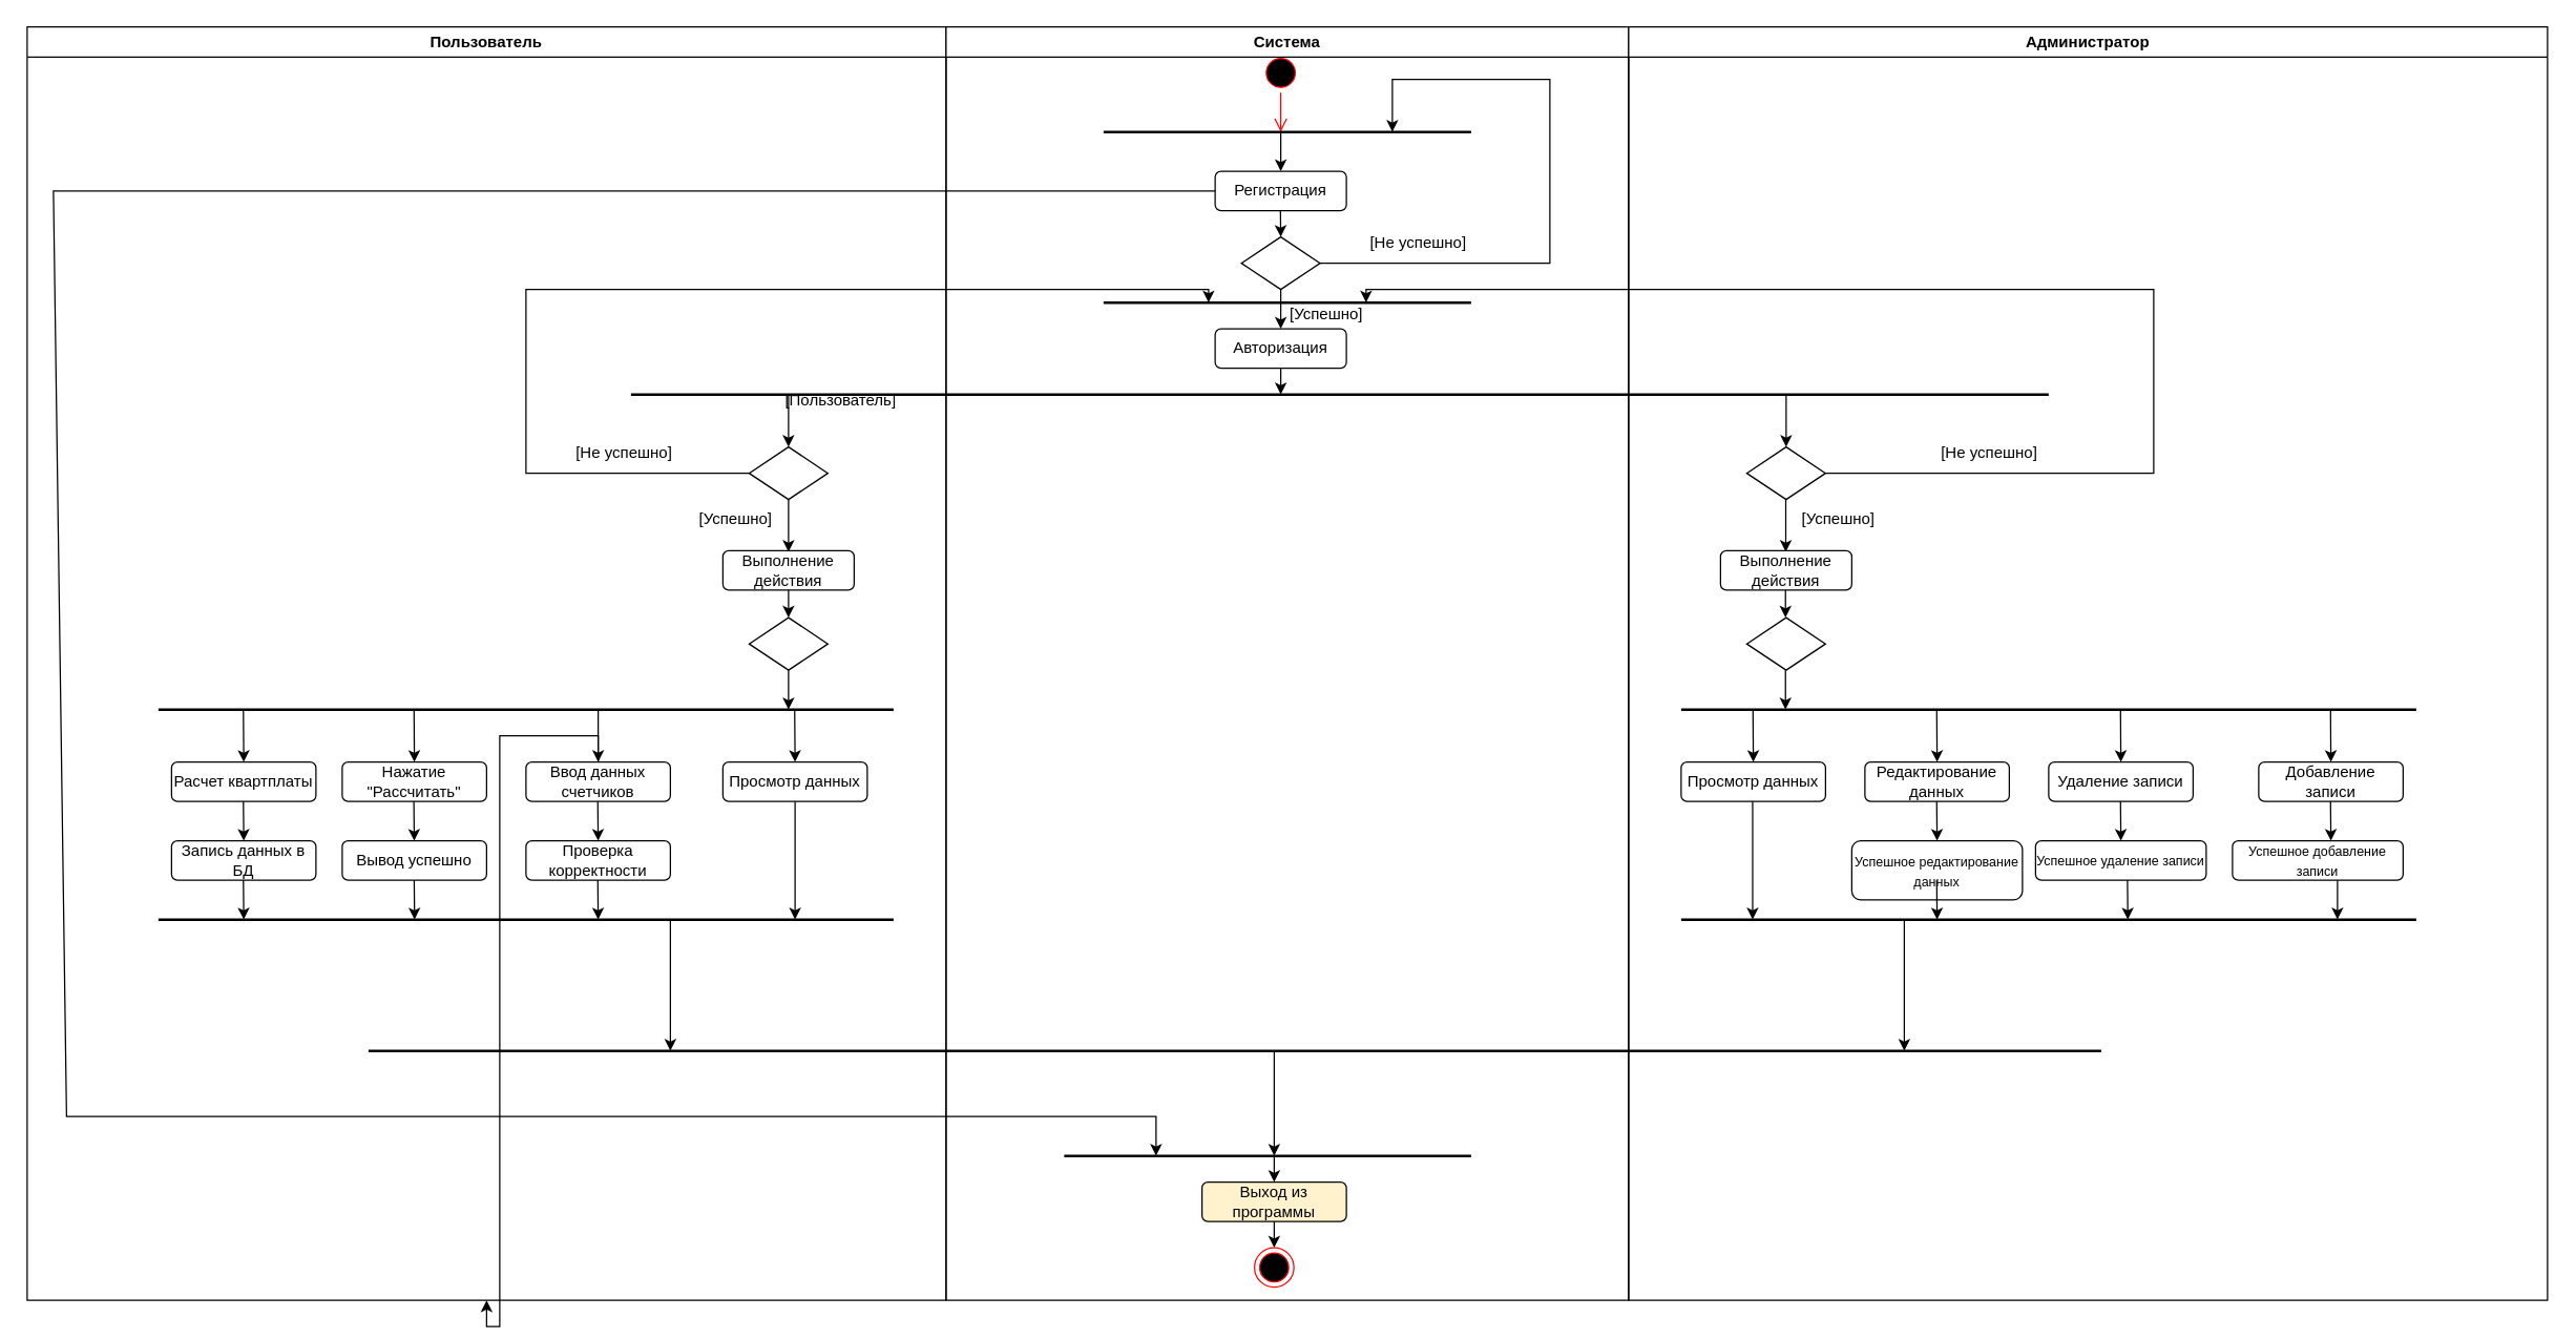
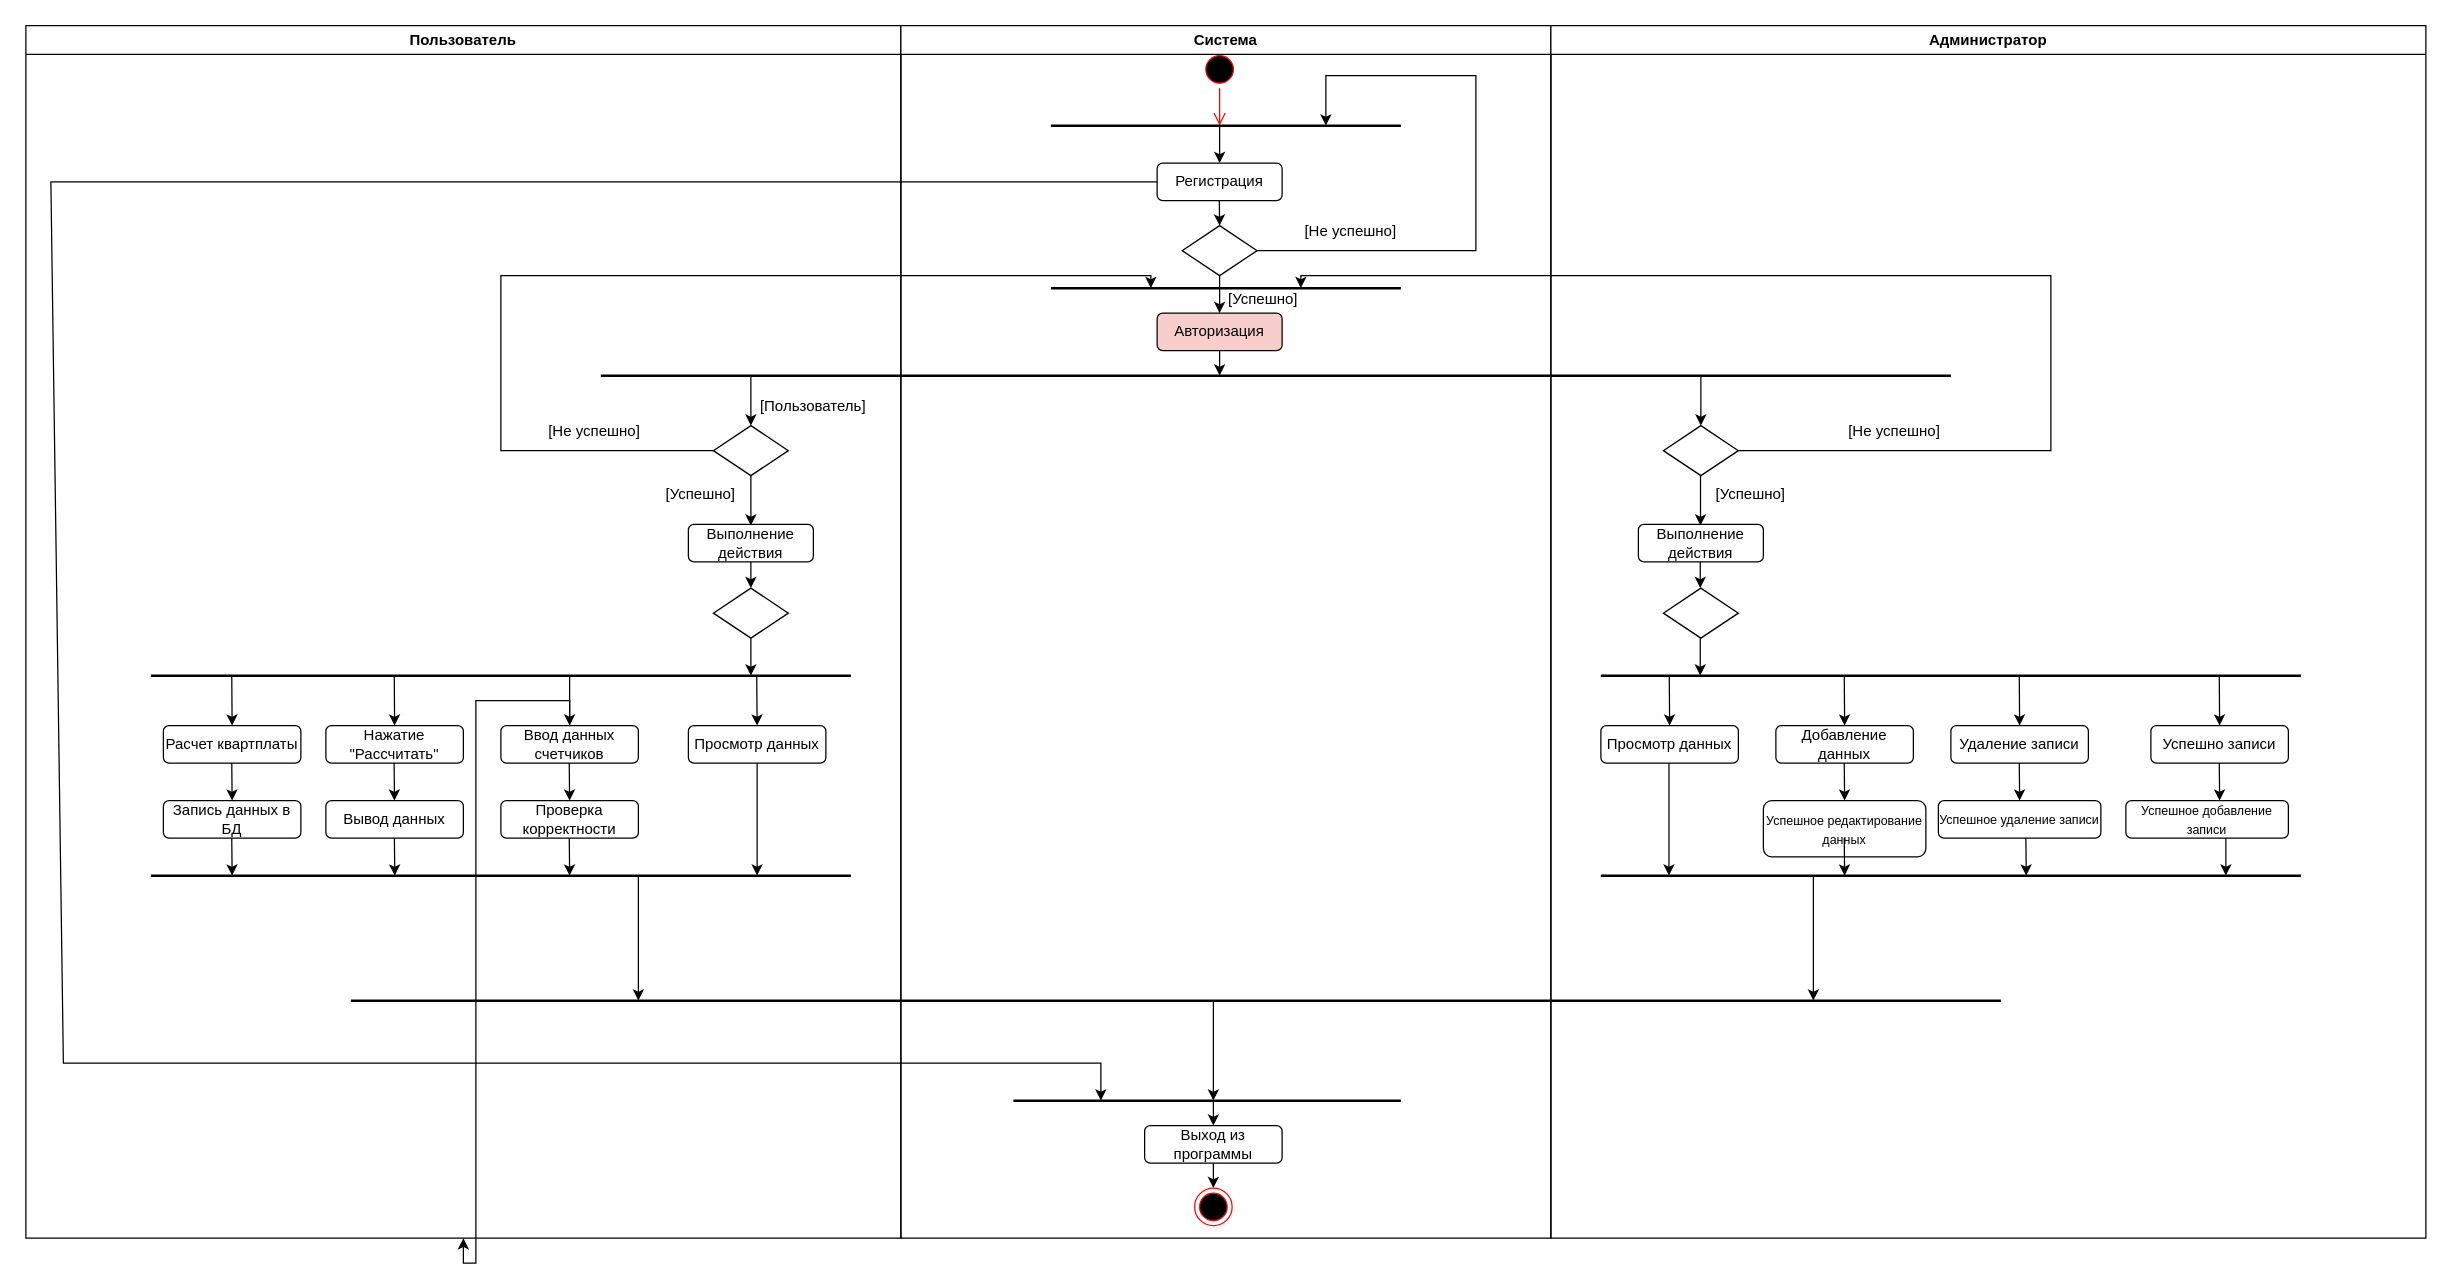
- <mxCell id="12" value="Авторизация" style="rounded=1;whiteSpace=wrap;html=1;" vertex="1" parent="1"><mxGeometry x="925" y="250" width="100" height="30" as="geometry" /></mxCell>
+ <mxCell id="12" value="Авторизация" style="rounded=1;whiteSpace=wrap;html=1;fillColor=#f8cecc;" vertex="1" parent="1"><mxGeometry x="925" y="250" width="100" height="30" as="geometry" /></mxCell>
- <mxCell id="23" value="[Пользователь]" style="text;html=1;align=center;verticalAlign=middle;whiteSpace=wrap;rounded=0;" vertex="1" parent="1"><mxGeometry x="610" y="290" width="60" height="30" as="geometry" /></mxCell>
+ <mxCell id="23" value="[Пользователь]" style="text;html=1;align=center;verticalAlign=middle;whiteSpace=wrap;rounded=0;" vertex="1" parent="1"><mxGeometry x="620" y="310" width="60" height="30" as="geometry" /></mxCell>
- <mxCell id="60" value="Редактирование данных" style="rounded=1;whiteSpace=wrap;html=1;" vertex="1" parent="1"><mxGeometry x="1420" y="580" width="110" height="30" as="geometry" /></mxCell>
+ <mxCell id="60" value="Добавление данных" style="rounded=1;whiteSpace=wrap;html=1;" vertex="1" parent="1"><mxGeometry x="1420" y="580" width="110" height="30" as="geometry" /></mxCell>
- <mxCell id="62" value="Добавление записи" style="rounded=1;whiteSpace=wrap;html=1;" vertex="1" parent="1"><mxGeometry x="1720" y="580" width="110" height="30" as="geometry" /></mxCell>
+ <mxCell id="62" value="Успешно записи" style="rounded=1;whiteSpace=wrap;html=1;" vertex="1" parent="1"><mxGeometry x="1720" y="580" width="110" height="30" as="geometry" /></mxCell>
- <mxCell id="51" value="Вывод успешно" style="rounded=1;whiteSpace=wrap;html=1;" vertex="1" parent="1"><mxGeometry x="260" y="640" width="110" height="30" as="geometry" /></mxCell>
+ <mxCell id="51" value="Вывод данных" style="rounded=1;whiteSpace=wrap;html=1;" vertex="1" parent="1"><mxGeometry x="260" y="640" width="110" height="30" as="geometry" /></mxCell>
- <mxCell id="81" value="Выход из программы" style="rounded=1;whiteSpace=wrap;html=1;fillColor=#fff2cc;" vertex="1" parent="79"><mxGeometry x="195" y="880" width="110" height="30" as="geometry" /></mxCell>
+ <mxCell id="81" value="Выход из программы" style="rounded=1;whiteSpace=wrap;html=1;" vertex="1" parent="79"><mxGeometry x="195" y="880" width="110" height="30" as="geometry" /></mxCell>
